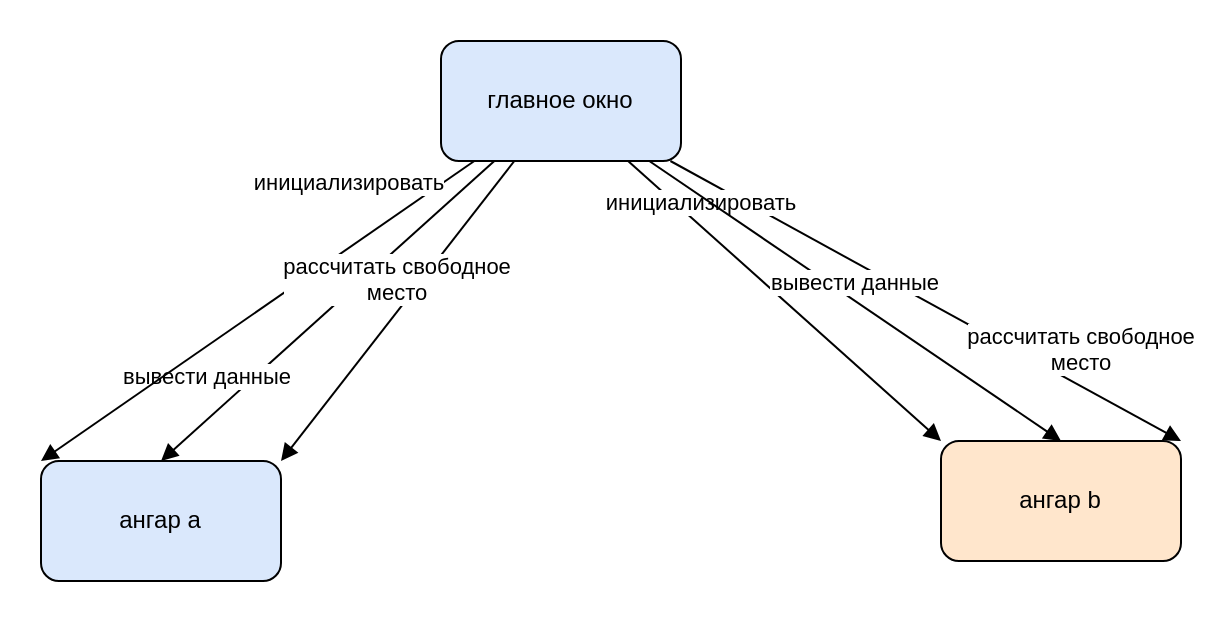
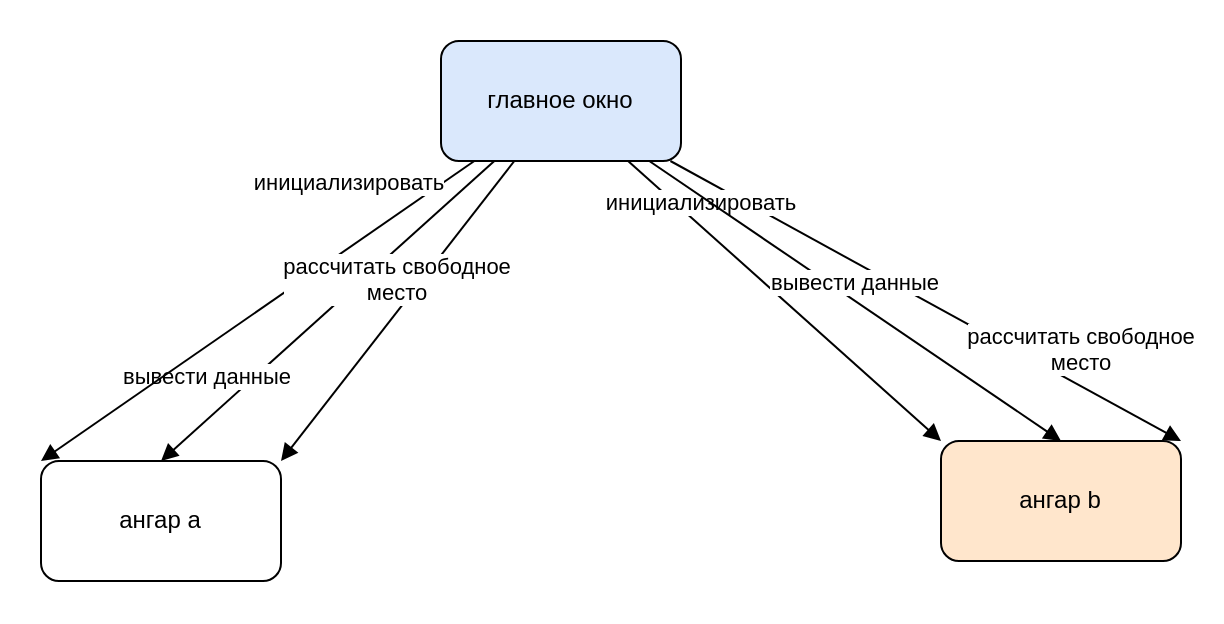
- <mxCell id="3" value="ангар a" style="rounded=1;whiteSpace=wrap;html=1;fillColor=#dae8fc;" vertex="1" parent="1"><mxGeometry x="20" y="230" width="120" height="60" as="geometry" /></mxCell>
+ <mxCell id="3" value="ангар a" style="rounded=1;whiteSpace=wrap;html=1;" vertex="1" parent="1"><mxGeometry x="20" y="230" width="120" height="60" as="geometry" /></mxCell>
